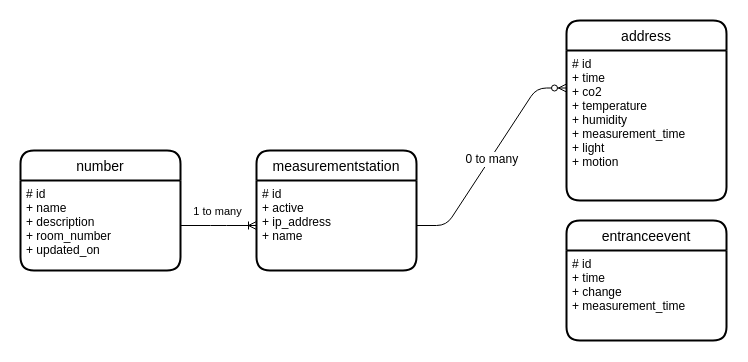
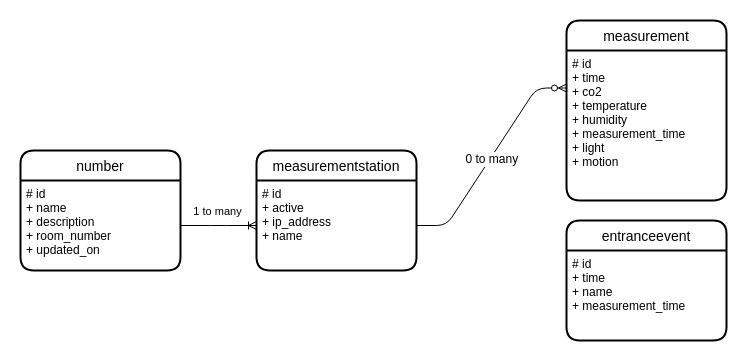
- <mxCell id="6" value="address" style="swimlane;childLayout=stackLayout;horizontal=1;startSize=30;horizontalStack=0;rounded=1;fontSize=14;fontStyle=0;strokeWidth=2;resizeParent=0;resizeLast=1;shadow=0;dashed=0;align=center;" parent="1" vertex="1"><mxGeometry x="566" y="20" width="160" height="180" as="geometry" /></mxCell>
+ <mxCell id="6" value="measurement" style="swimlane;childLayout=stackLayout;horizontal=1;startSize=30;horizontalStack=0;rounded=1;fontSize=14;fontStyle=0;strokeWidth=2;resizeParent=0;resizeLast=1;shadow=0;dashed=0;align=center;" parent="1" vertex="1"><mxGeometry x="566" y="20" width="160" height="180" as="geometry" /></mxCell>
- <mxCell id="3" value="# id&#10;+ time&#10;+ change&#10;+ measurement_time" style="align=left;strokeColor=none;fillColor=none;spacingLeft=4;fontSize=12;verticalAlign=top;resizable=0;rotatable=0;part=1;" parent="2" vertex="1"><mxGeometry y="30" width="160" height="90" as="geometry" /></mxCell>
+ <mxCell id="3" value="# id&#10;+ time&#10;+ name&#10;+ measurement_time" style="align=left;strokeColor=none;fillColor=none;spacingLeft=4;fontSize=12;verticalAlign=top;resizable=0;rotatable=0;part=1;" parent="2" vertex="1"><mxGeometry y="30" width="160" height="90" as="geometry" /></mxCell>
